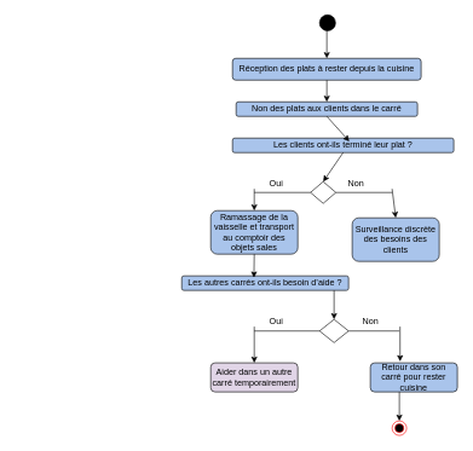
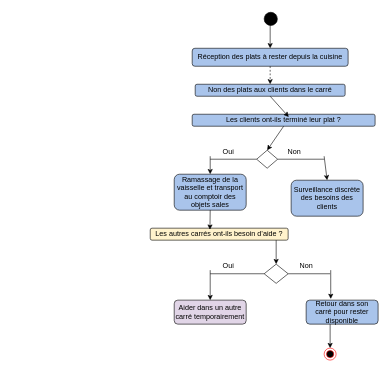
- <mxCell id="15" value="" style="endArrow=classic;html=1;rounded=0;exitX=0.5;exitY=1;exitDx=0;exitDy=0;entryX=0.5;entryY=0;entryDx=0;entryDy=0;" edge="1" parent="1" source="3" target="4"><mxGeometry width="50" height="50" relative="1" as="geometry"><mxPoint x="460" y="120" as="sourcePoint" /><mxPoint x="510" y="70" as="targetPoint" /></mxGeometry></mxCell>
+ <mxCell id="15" value="" style="endArrow=classic;html=1;rounded=0;exitX=0.5;exitY=1;exitDx=0;exitDy=0;entryX=0.5;entryY=0;entryDx=0;entryDy=0;dashed=1;" edge="1" parent="1" source="3" target="4"><mxGeometry width="50" height="50" relative="1" as="geometry"><mxPoint x="460" y="120" as="sourcePoint" /><mxPoint x="510" y="70" as="targetPoint" /></mxGeometry></mxCell>
- <mxCell id="9" value="&lt;span style=&quot;text-wrap: nowrap;&quot;&gt;Les autres carrés ont-ils besoin d’aide ?&lt;/span&gt;" style="rounded=1;whiteSpace=wrap;html=1;fillColor=#A9C4EB;" vertex="1" parent="1"><mxGeometry x="250" y="380" width="230" height="20" as="geometry" /></mxCell>
+ <mxCell id="9" value="&lt;span style=&quot;text-wrap: nowrap;&quot;&gt;Les autres carrés ont-ils besoin d’aide ?&lt;/span&gt;" style="rounded=1;whiteSpace=wrap;html=1;fillColor=#fff2cc;" vertex="1" parent="1"><mxGeometry x="250" y="380" width="230" height="20" as="geometry" /></mxCell>
- <mxCell id="12" value="Retour dans son carré pour rester cuisine" style="rounded=1;whiteSpace=wrap;html=1;fillColor=#A9C4EB;" vertex="1" parent="1"><mxGeometry x="510" y="500" width="120" height="40" as="geometry" /></mxCell>
+ <mxCell id="12" value="Retour dans son carré pour rester disponible" style="rounded=1;whiteSpace=wrap;html=1;fillColor=#A9C4EB;" vertex="1" parent="1"><mxGeometry x="510" y="500" width="120" height="40" as="geometry" /></mxCell>
